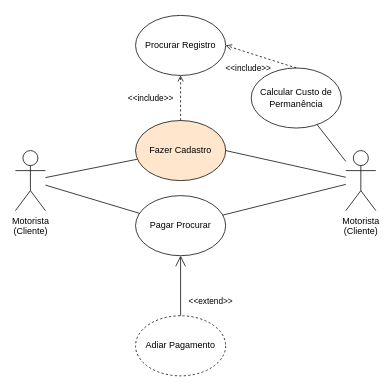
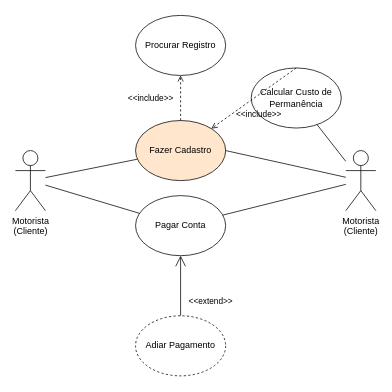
- <mxCell id="12" value="&amp;lt;&amp;lt;include&amp;gt;&amp;gt;" style="edgeStyle=none;html=1;endArrow=open;verticalAlign=bottom;dashed=1;labelBackgroundColor=none;rounded=0;entryX=1;entryY=0.5;entryDx=0;entryDy=0;exitX=0.5;exitY=0;exitDx=0;exitDy=0;" edge="1" parent="1" source="11" target="5"><mxGeometry x="0.174" y="29" width="160" relative="1" as="geometry"><mxPoint x="250" y="170" as="sourcePoint" /><mxPoint x="250" y="110" as="targetPoint" /><mxPoint as="offset" /></mxGeometry></mxCell>
+ <mxCell id="12" value="&amp;lt;&amp;lt;include&amp;gt;&amp;gt;" style="edgeStyle=none;html=1;endArrow=open;verticalAlign=bottom;dashed=1;labelBackgroundColor=none;rounded=0;exitX=0.5;exitY=0;exitDx=0;exitDy=0;" edge="1" parent="1" source="11" target="6"><mxGeometry x="0.174" y="29" width="160" relative="1" as="geometry"><mxPoint x="250" y="170" as="sourcePoint" /><mxPoint x="250" y="110" as="targetPoint" /><mxPoint as="offset" /></mxGeometry></mxCell>
- <mxCell id="7" value="Pagar Procurar" style="ellipse;whiteSpace=wrap;html=1;" vertex="1" parent="1"><mxGeometry x="180" y="260" width="120" height="80" as="geometry" /></mxCell>
+ <mxCell id="7" value="Pagar Conta" style="ellipse;whiteSpace=wrap;html=1;" vertex="1" parent="1"><mxGeometry x="180" y="260" width="120" height="80" as="geometry" /></mxCell>
